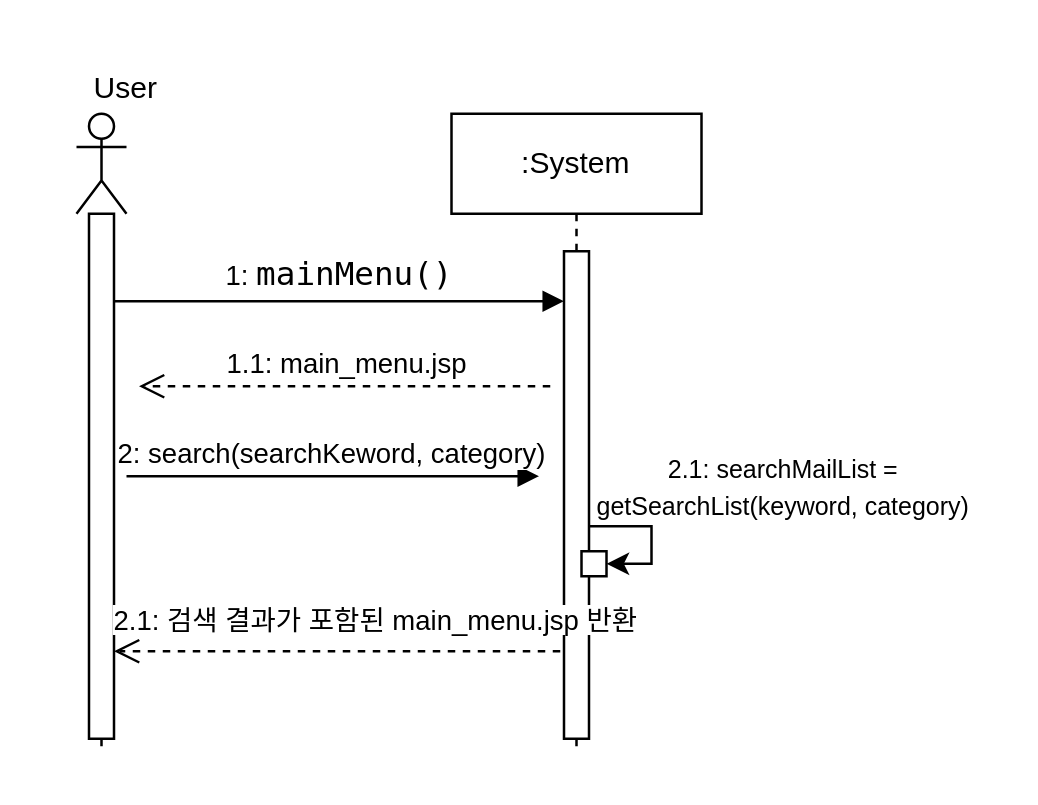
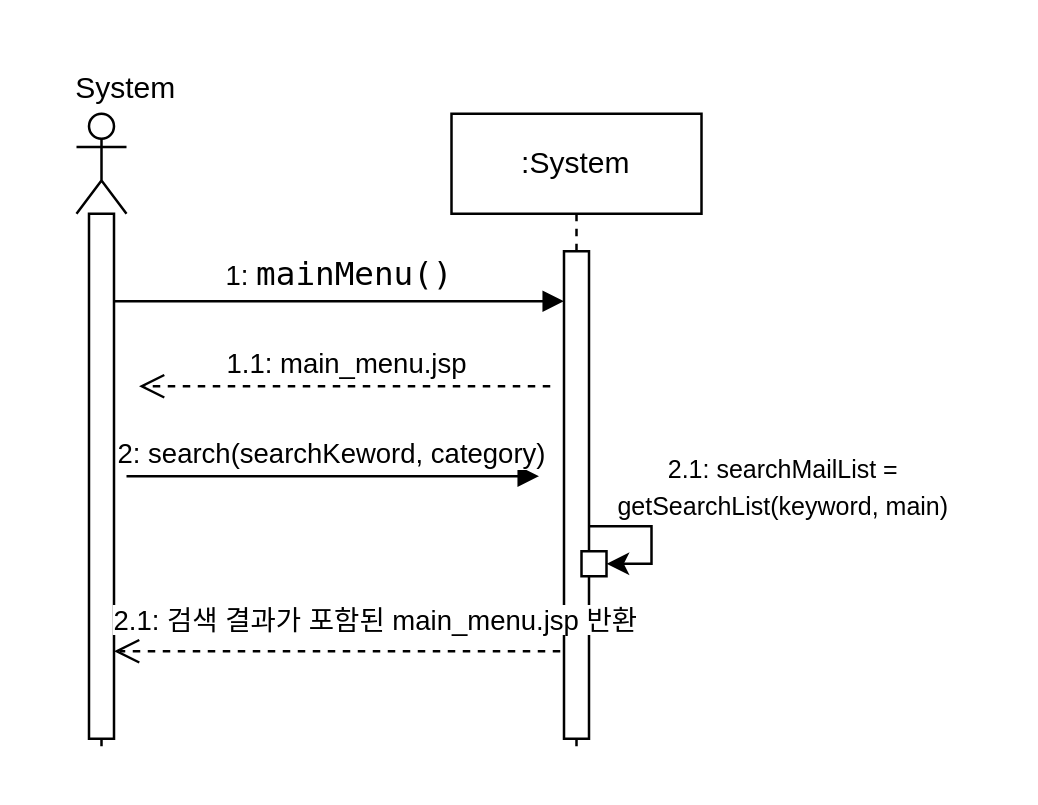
- <mxCell id="6" value="User" style="text;html=1;align=center;verticalAlign=middle;whiteSpace=wrap;rounded=0;" parent="1" vertex="1"><mxGeometry x="20" y="20" width="60" height="30" as="geometry" /></mxCell>
+ <mxCell id="6" value="System" style="text;html=1;align=center;verticalAlign=middle;whiteSpace=wrap;rounded=0;" parent="1" vertex="1"><mxGeometry x="20" y="20" width="60" height="30" as="geometry" /></mxCell>
- <mxCell id="13" value="&lt;font style=&quot;font-size: 10px;&quot;&gt;2.1: searchMailList = getSearchList(keyword, category)&lt;/font&gt;" style="text;html=1;align=center;verticalAlign=middle;whiteSpace=wrap;rounded=0;" vertex="1" parent="1"><mxGeometry x="233" y="178.5" width="160" height="30" as="geometry" /></mxCell>
+ <mxCell id="13" value="&lt;font style=&quot;font-size: 10px;&quot;&gt;2.1: searchMailList = getSearchList(keyword, main)&lt;/font&gt;" style="text;html=1;align=center;verticalAlign=middle;whiteSpace=wrap;rounded=0;" vertex="1" parent="1"><mxGeometry x="233" y="178.5" width="160" height="30" as="geometry" /></mxCell>
